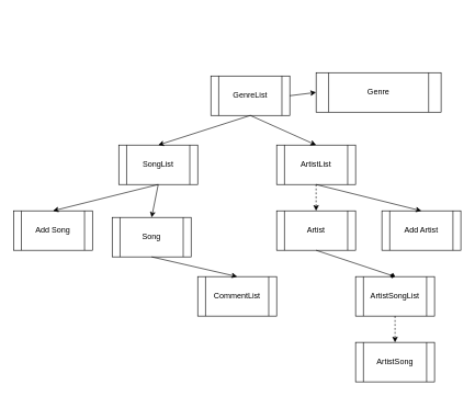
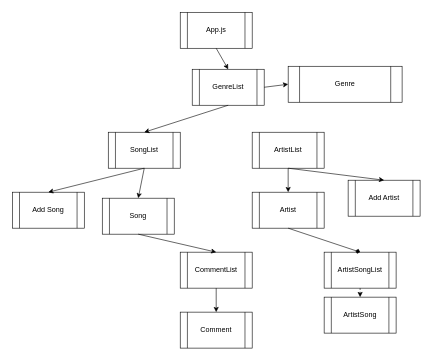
+ <mxCell id="2" value="App.js" style="shape=process;whiteSpace=wrap;html=1;backgroundOutline=1;" vertex="1" parent="1"><mxGeometry x="300" width="120" height="60" as="geometry" y="20" /></mxCell>
+ <mxCell id="9" value="" style="endArrow=classic;html=1;entryX=0.5;entryY=0;entryDx=0;entryDy=0;exitX=0.5;exitY=1;exitDx=0;exitDy=0;" edge="1" parent="1" source="2" target="3"><mxGeometry width="50" height="50" relative="1" as="geometry"><mxPoint x="370" y="210" as="sourcePoint" /><mxPoint x="360" y="250.711" as="targetPoint" /></mxGeometry></mxCell>
- <mxCell id="15" value="" style="endArrow=classic;html=1;exitX=0.5;exitY=1;exitDx=0;exitDy=0;entryX=0.5;entryY=0;entryDx=0;entryDy=0;" edge="1" parent="1" source="3" target="12"><mxGeometry width="50" height="50" relative="1" as="geometry"><mxPoint x="460" y="300" as="sourcePoint" /><mxPoint x="510" y="250" as="targetPoint" /></mxGeometry></mxCell>
- <mxCell id="17" value="" style="endArrow=classic;html=1;exitX=0.5;exitY=1;exitDx=0;exitDy=0;entryX=0.5;entryY=0;entryDx=0;entryDy=0;dashed=1;" edge="1" parent="1" source="12" target="13"><mxGeometry width="50" height="50" relative="1" as="geometry"><mxPoint x="460" y="300" as="sourcePoint" /><mxPoint x="510" y="250" as="targetPoint" /></mxGeometry></mxCell>
+ <mxCell id="17" value="" style="endArrow=classic;html=1;exitX=0.5;exitY=1;exitDx=0;exitDy=0;entryX=0.5;entryY=0;entryDx=0;entryDy=0;" edge="1" parent="1" source="12" target="13"><mxGeometry width="50" height="50" relative="1" as="geometry"><mxPoint x="460" y="300" as="sourcePoint" /><mxPoint x="510" y="250" as="targetPoint" /></mxGeometry></mxCell>
- <mxCell id="14" value="Add Artist" style="shape=process;whiteSpace=wrap;html=1;backgroundOutline=1;" vertex="1" parent="1"><mxGeometry x="580" y="320" width="120" height="60" as="geometry" /></mxCell>
+ <mxCell id="14" value="Add Artist" style="shape=process;whiteSpace=wrap;html=1;backgroundOutline=1;" vertex="1" parent="1"><mxGeometry x="580" y="300" width="120" height="60" as="geometry" /></mxCell>
+ <mxCell id="22" value="" style="endArrow=classic;html=1;exitX=0.5;exitY=1;exitDx=0;exitDy=0;entryX=0.5;entryY=0;entryDx=0;entryDy=0;" edge="1" parent="1" source="7" target="8"><mxGeometry width="50" height="50" relative="1" as="geometry"><mxPoint x="460" y="300" as="sourcePoint" /><mxPoint x="510" y="250" as="targetPoint" /></mxGeometry></mxCell>
+ <mxCell id="8" value="Comment" style="shape=process;whiteSpace=wrap;html=1;backgroundOutline=1;" vertex="1" parent="1"><mxGeometry x="300" y="520" width="120" height="60" as="geometry" /></mxCell>
- <mxCell id="24" value="ArtistSong" style="shape=process;whiteSpace=wrap;html=1;backgroundOutline=1;" vertex="1" parent="1"><mxGeometry x="540" y="520" width="120" height="60" as="geometry" /></mxCell>
+ <mxCell id="24" value="ArtistSong" style="shape=process;whiteSpace=wrap;html=1;backgroundOutline=1;" vertex="1" parent="1"><mxGeometry x="540" y="495" width="120" height="60" as="geometry" /></mxCell>
